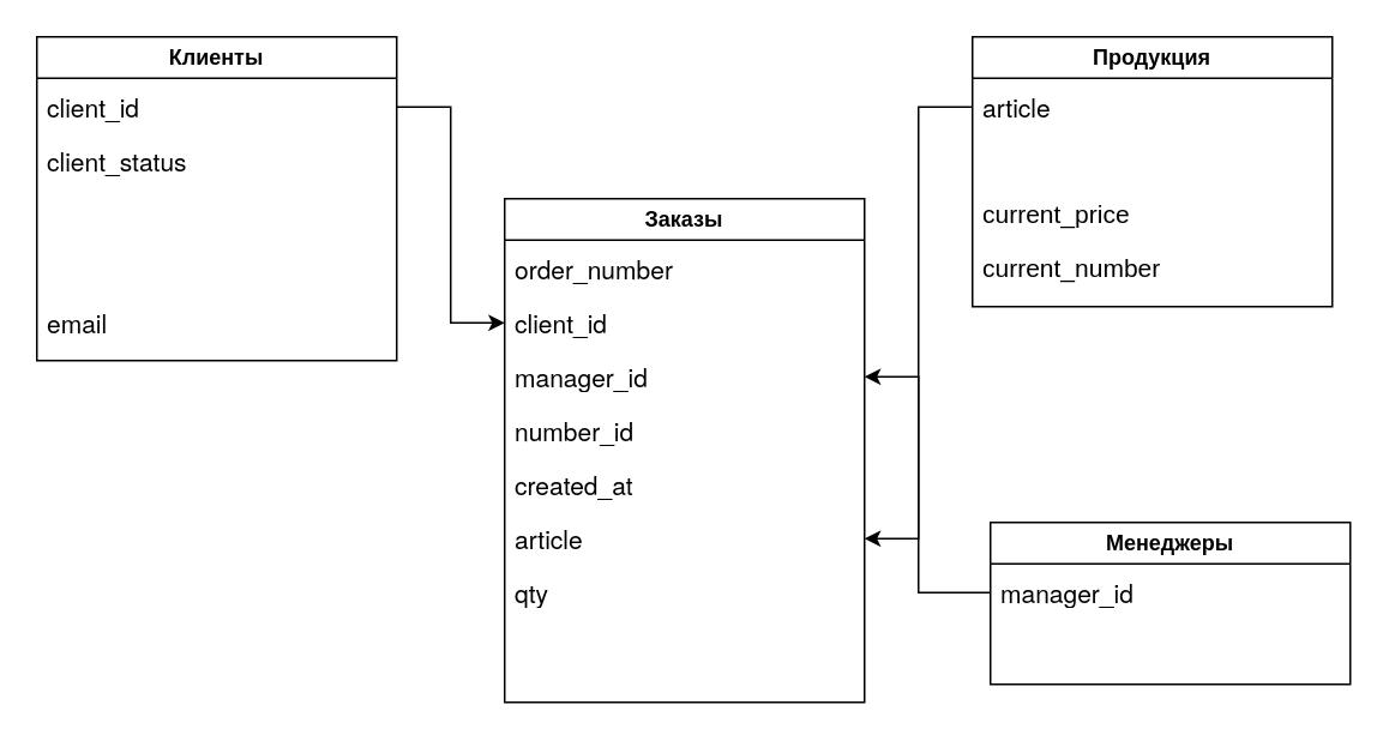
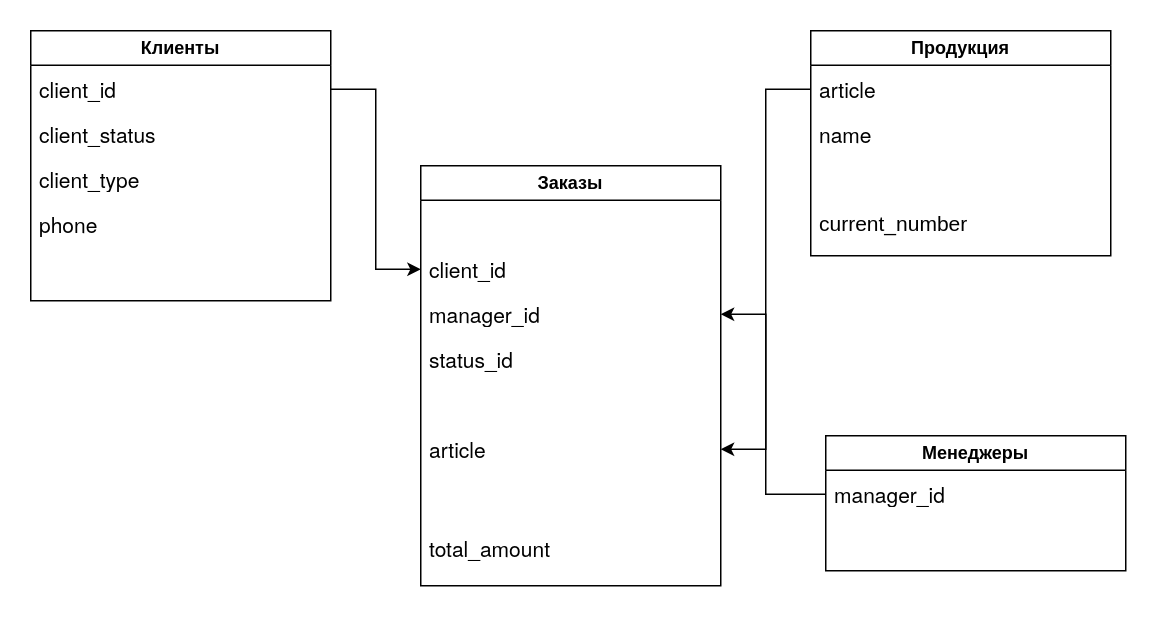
+ <mxCell id="10" value="&lt;span style=&quot;font-family: &amp;quot;Google Sans Text&amp;quot;, &amp;quot;Helvetica Neue&amp;quot;, sans-serif; font-size: 14px;&quot;&gt;name&lt;/span&gt;" style="text;strokeColor=none;fillColor=none;align=left;verticalAlign=middle;spacingLeft=4;spacingRight=4;overflow=hidden;points=[[0,0.5],[1,0.5]];portConstraint=eastwest;rotatable=0;whiteSpace=wrap;html=1;fontColor=default;labelBackgroundColor=none;" vertex="1" parent="8"><mxGeometry y="54" width="200" height="30" as="geometry" /></mxCell>
+ <mxCell id="5" value="&lt;span style=&quot;font-family: &amp;quot;Google Sans Text&amp;quot;, &amp;quot;Helvetica Neue&amp;quot;, sans-serif; font-size: 14px;&quot;&gt;client_type&lt;/span&gt;" style="text;strokeColor=none;fillColor=none;align=left;verticalAlign=middle;spacingLeft=4;spacingRight=4;overflow=hidden;points=[[0,0.5],[1,0.5]];portConstraint=eastwest;rotatable=0;whiteSpace=wrap;html=1;fontColor=default;labelBackgroundColor=none;" vertex="1" parent="2"><mxGeometry y="84" width="200" height="30" as="geometry" /></mxCell>
- <mxCell id="11" value="&lt;span&gt;current_price&lt;/span&gt;" style="text;strokeColor=none;fillColor=none;align=left;verticalAlign=middle;spacingLeft=4;spacingRight=4;overflow=hidden;points=[[0,0.5],[1,0.5]];portConstraint=eastwest;rotatable=0;whiteSpace=wrap;html=1;fontColor=default;labelBackgroundColor=none;fontFamily=Helvetica;fontSize=14;" vertex="1" parent="8"><mxGeometry y="84" width="200" height="30" as="geometry" /></mxCell>
+ <mxCell id="6" value="&lt;span style=&quot;font-family: &amp;quot;Google Sans Text&amp;quot;, &amp;quot;Helvetica Neue&amp;quot;, sans-serif; font-size: 14px;&quot;&gt;phone&lt;/span&gt;" style="text;strokeColor=none;fillColor=none;align=left;verticalAlign=middle;spacingLeft=4;spacingRight=4;overflow=hidden;points=[[0,0.5],[1,0.5]];portConstraint=eastwest;rotatable=0;whiteSpace=wrap;html=1;fontColor=default;labelBackgroundColor=none;" vertex="1" parent="2"><mxGeometry y="114" width="200" height="30" as="geometry" /></mxCell>
- <mxCell id="14" value="&lt;span style=&quot;font-family: &amp;quot;Google Sans Text&amp;quot;, &amp;quot;Helvetica Neue&amp;quot;, sans-serif; font-size: 14px;&quot;&gt;order_number&lt;/span&gt;" style="text;strokeColor=none;fillColor=none;align=left;verticalAlign=middle;spacingLeft=4;spacingRight=4;overflow=hidden;points=[[0,0.5],[1,0.5]];portConstraint=eastwest;rotatable=0;whiteSpace=wrap;html=1;fontColor=default;labelBackgroundColor=none;" vertex="1" parent="13"><mxGeometry y="24" width="200" height="30" as="geometry" /></mxCell>
- <mxCell id="7" value="&lt;span style=&quot;font-family: &amp;quot;Google Sans Text&amp;quot;, &amp;quot;Helvetica Neue&amp;quot;, sans-serif; font-size: 14px;&quot;&gt;email&lt;/span&gt;" style="text;strokeColor=none;fillColor=none;align=left;verticalAlign=middle;spacingLeft=4;spacingRight=4;overflow=hidden;points=[[0,0.5],[1,0.5]];portConstraint=eastwest;rotatable=0;whiteSpace=wrap;html=1;fontColor=default;labelBackgroundColor=none;" vertex="1" parent="2"><mxGeometry y="144" width="200" height="30" as="geometry" /></mxCell>
- <mxCell id="17" value="&lt;span style=&quot;font-family: &amp;quot;Google Sans Text&amp;quot;, &amp;quot;Helvetica Neue&amp;quot;, sans-serif; font-size: 14px;&quot;&gt;number_id&lt;/span&gt;" style="text;strokeColor=none;fillColor=none;align=left;verticalAlign=middle;spacingLeft=4;spacingRight=4;overflow=hidden;points=[[0,0.5],[1,0.5]];portConstraint=eastwest;rotatable=0;whiteSpace=wrap;html=1;fontColor=default;labelBackgroundColor=none;" vertex="1" parent="13"><mxGeometry y="114" width="200" height="30" as="geometry" /></mxCell>
+ <mxCell id="17" value="&lt;span style=&quot;font-family: &amp;quot;Google Sans Text&amp;quot;, &amp;quot;Helvetica Neue&amp;quot;, sans-serif; font-size: 14px;&quot;&gt;status_id&lt;/span&gt;" style="text;strokeColor=none;fillColor=none;align=left;verticalAlign=middle;spacingLeft=4;spacingRight=4;overflow=hidden;points=[[0,0.5],[1,0.5]];portConstraint=eastwest;rotatable=0;whiteSpace=wrap;html=1;fontColor=default;labelBackgroundColor=none;" vertex="1" parent="13"><mxGeometry y="114" width="200" height="30" as="geometry" /></mxCell>
- <mxCell id="18" value="&lt;span style=&quot;font-family: &amp;quot;Google Sans Text&amp;quot;, &amp;quot;Helvetica Neue&amp;quot;, sans-serif; font-size: 14px;&quot;&gt;created_at&lt;/span&gt;" style="text;strokeColor=none;fillColor=none;align=left;verticalAlign=middle;spacingLeft=4;spacingRight=4;overflow=hidden;points=[[0,0.5],[1,0.5]];portConstraint=eastwest;rotatable=0;whiteSpace=wrap;html=1;fontColor=default;labelBackgroundColor=none;" vertex="1" parent="13"><mxGeometry y="144" width="200" height="30" as="geometry" /></mxCell>
- <mxCell id="21" value="&lt;span style=&quot;font-family: &amp;quot;Google Sans Text&amp;quot;, &amp;quot;Helvetica Neue&amp;quot;, sans-serif; font-size: 14px;&quot;&gt;qty&lt;/span&gt;" style="text;strokeColor=none;fillColor=none;align=left;verticalAlign=middle;spacingLeft=4;spacingRight=4;overflow=hidden;points=[[0,0.5],[1,0.5]];portConstraint=eastwest;rotatable=0;whiteSpace=wrap;html=1;fontColor=default;labelBackgroundColor=none;" vertex="1" parent="13"><mxGeometry y="204" width="200" height="30" as="geometry" /></mxCell>
+ <mxCell id="20" value="&lt;font face=&quot;Google Sans Text, Helvetica Neue, sans-serif&quot;&gt;&lt;span style=&quot;font-size: 14px;&quot;&gt;total_amount&lt;/span&gt;&lt;/font&gt;" style="text;strokeColor=none;fillColor=none;align=left;verticalAlign=middle;spacingLeft=4;spacingRight=4;overflow=hidden;points=[[0,0.5],[1,0.5]];portConstraint=eastwest;rotatable=0;whiteSpace=wrap;html=1;fontColor=default;labelBackgroundColor=none;" vertex="1" parent="13"><mxGeometry y="240" width="200" height="30" as="geometry" /></mxCell>
